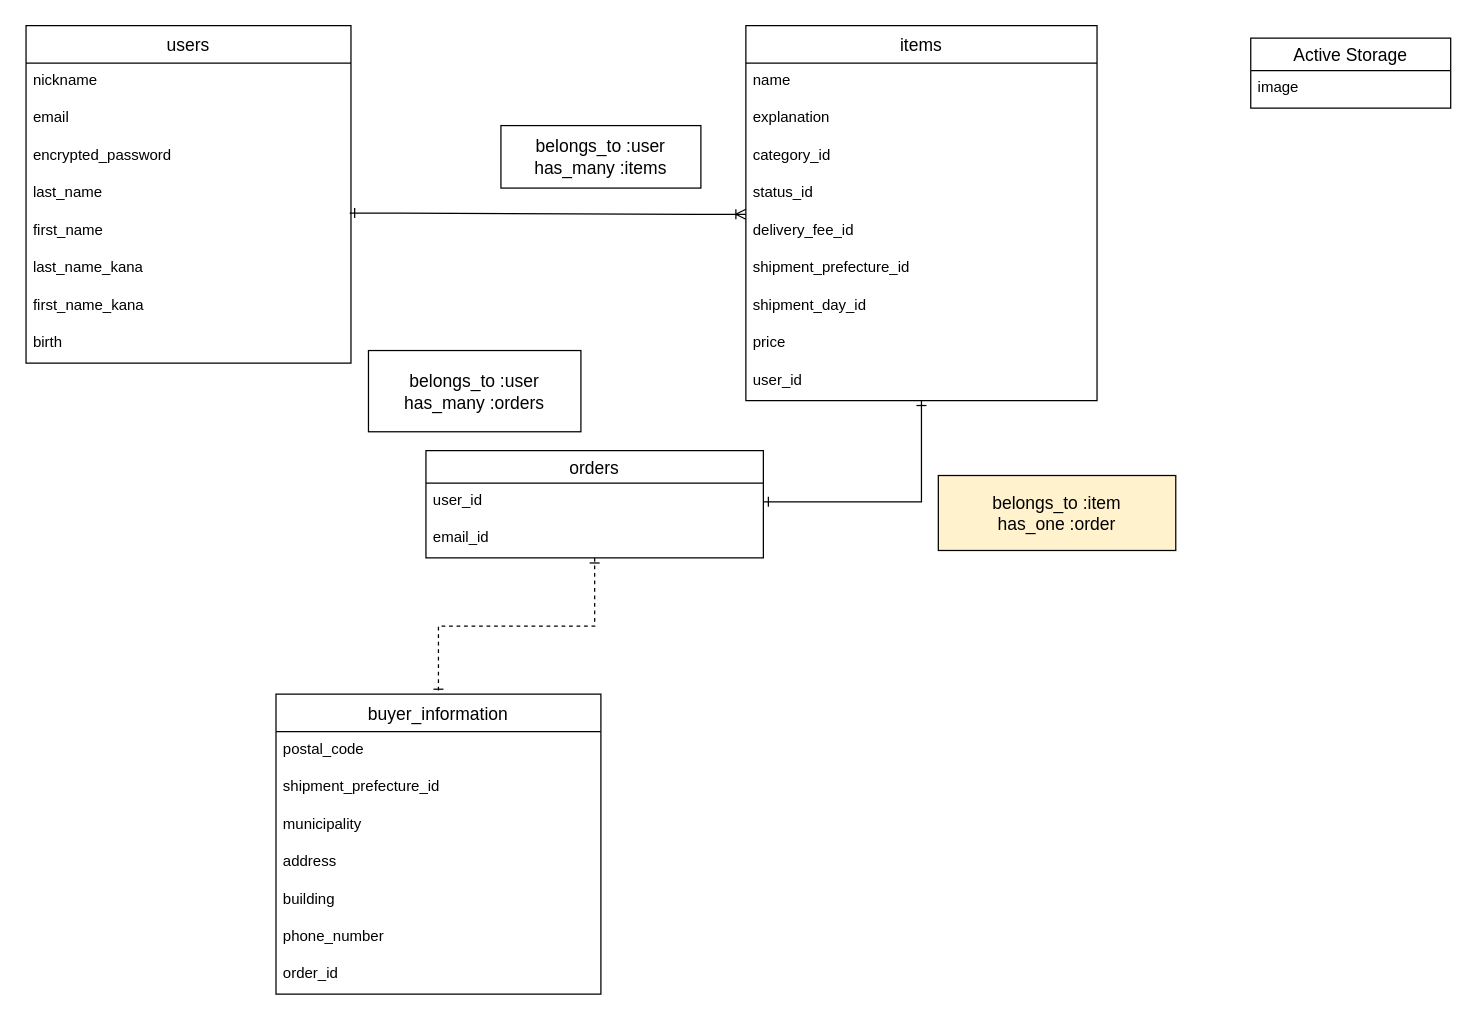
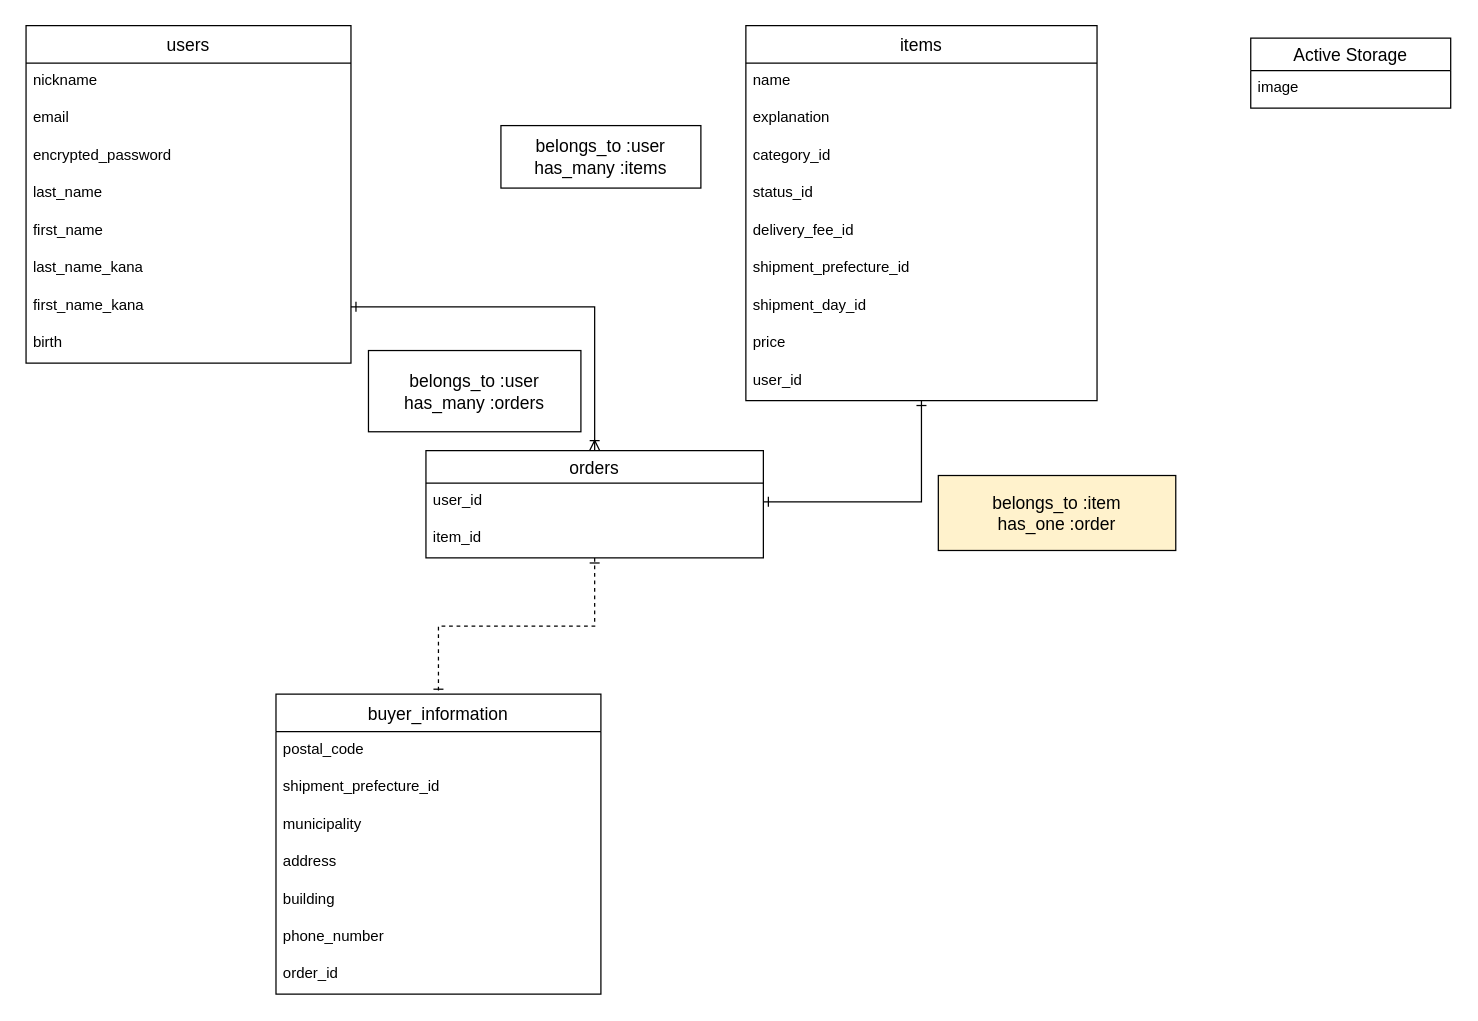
- <mxCell id="30" value="" style="edgeStyle=entityRelationEdgeStyle;fontSize=12;html=1;endArrow=ERoneToMany;entryX=0;entryY=0.033;entryDx=0;entryDy=0;entryPerimeter=0;exitX=0.996;exitY=0;exitDx=0;exitDy=0;exitPerimeter=0;startArrow=ERone;startFill=0;" parent="1" source="15" target="25" edge="1"><mxGeometry width="100" height="100" relative="1" as="geometry"><mxPoint x="384" y="169" as="sourcePoint" /><mxPoint x="530" y="169.5" as="targetPoint" /></mxGeometry></mxCell>
+ <mxCell id="40" style="edgeStyle=orthogonalEdgeStyle;rounded=0;orthogonalLoop=1;jettySize=auto;html=1;startArrow=ERone;startFill=0;endArrow=ERoneToMany;endFill=0;exitX=1;exitY=0.5;exitDx=0;exitDy=0;" parent="1" source="17" target="35" edge="1"><mxGeometry relative="1" as="geometry"><mxPoint x="420" y="240" as="sourcePoint" /></mxGeometry></mxCell>
- <mxCell id="37" value="email_id" style="text;strokeColor=none;fillColor=none;spacingLeft=4;spacingRight=4;overflow=hidden;rotatable=0;points=[[0,0.5],[1,0.5]];portConstraint=eastwest;fontSize=12;" parent="35" vertex="1"><mxGeometry y="56" width="270" height="30" as="geometry" /></mxCell>
+ <mxCell id="37" value="item_id" style="text;strokeColor=none;fillColor=none;spacingLeft=4;spacingRight=4;overflow=hidden;rotatable=0;points=[[0,0.5],[1,0.5]];portConstraint=eastwest;fontSize=12;" parent="35" vertex="1"><mxGeometry y="56" width="270" height="30" as="geometry" /></mxCell>
